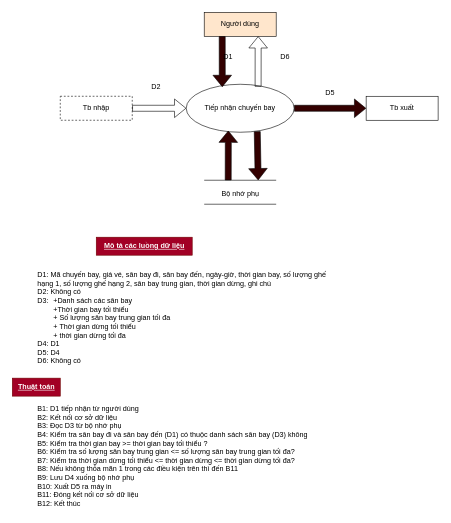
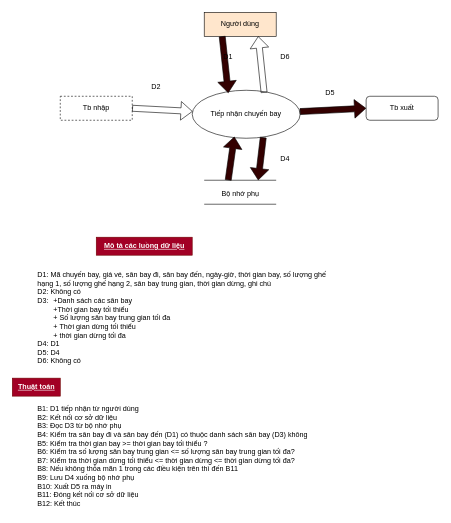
- <mxCell id="2" value="Tiếp nhận chuyến bay" style="ellipse;whiteSpace=wrap;html=1;" parent="1" vertex="1"><mxGeometry x="310" y="140" width="180" height="80" as="geometry" /></mxCell>
+ <mxCell id="2" value="Tiếp nhận chuyến bay" style="ellipse;whiteSpace=wrap;html=1;" parent="1" vertex="1"><mxGeometry x="320" y="150" width="180" height="80" as="geometry" /></mxCell>
- <mxCell id="5" value="Tb xuất" style="rounded=0;whiteSpace=wrap;html=1;" parent="1" vertex="1"><mxGeometry x="610" y="160" width="120" height="40" as="geometry" /></mxCell>
+ <mxCell id="5" value="Tb xuất" style="whiteSpace=wrap;html=1;rounded=1;" parent="1" vertex="1"><mxGeometry x="610" y="160" width="120" height="40" as="geometry" /></mxCell>
+ <mxCell id="18" value="D4" style="text;html=1;align=center;verticalAlign=middle;whiteSpace=wrap;rounded=0;" parent="1" vertex="1"><mxGeometry x="445" y="250" width="60" height="30" as="geometry" /></mxCell>
